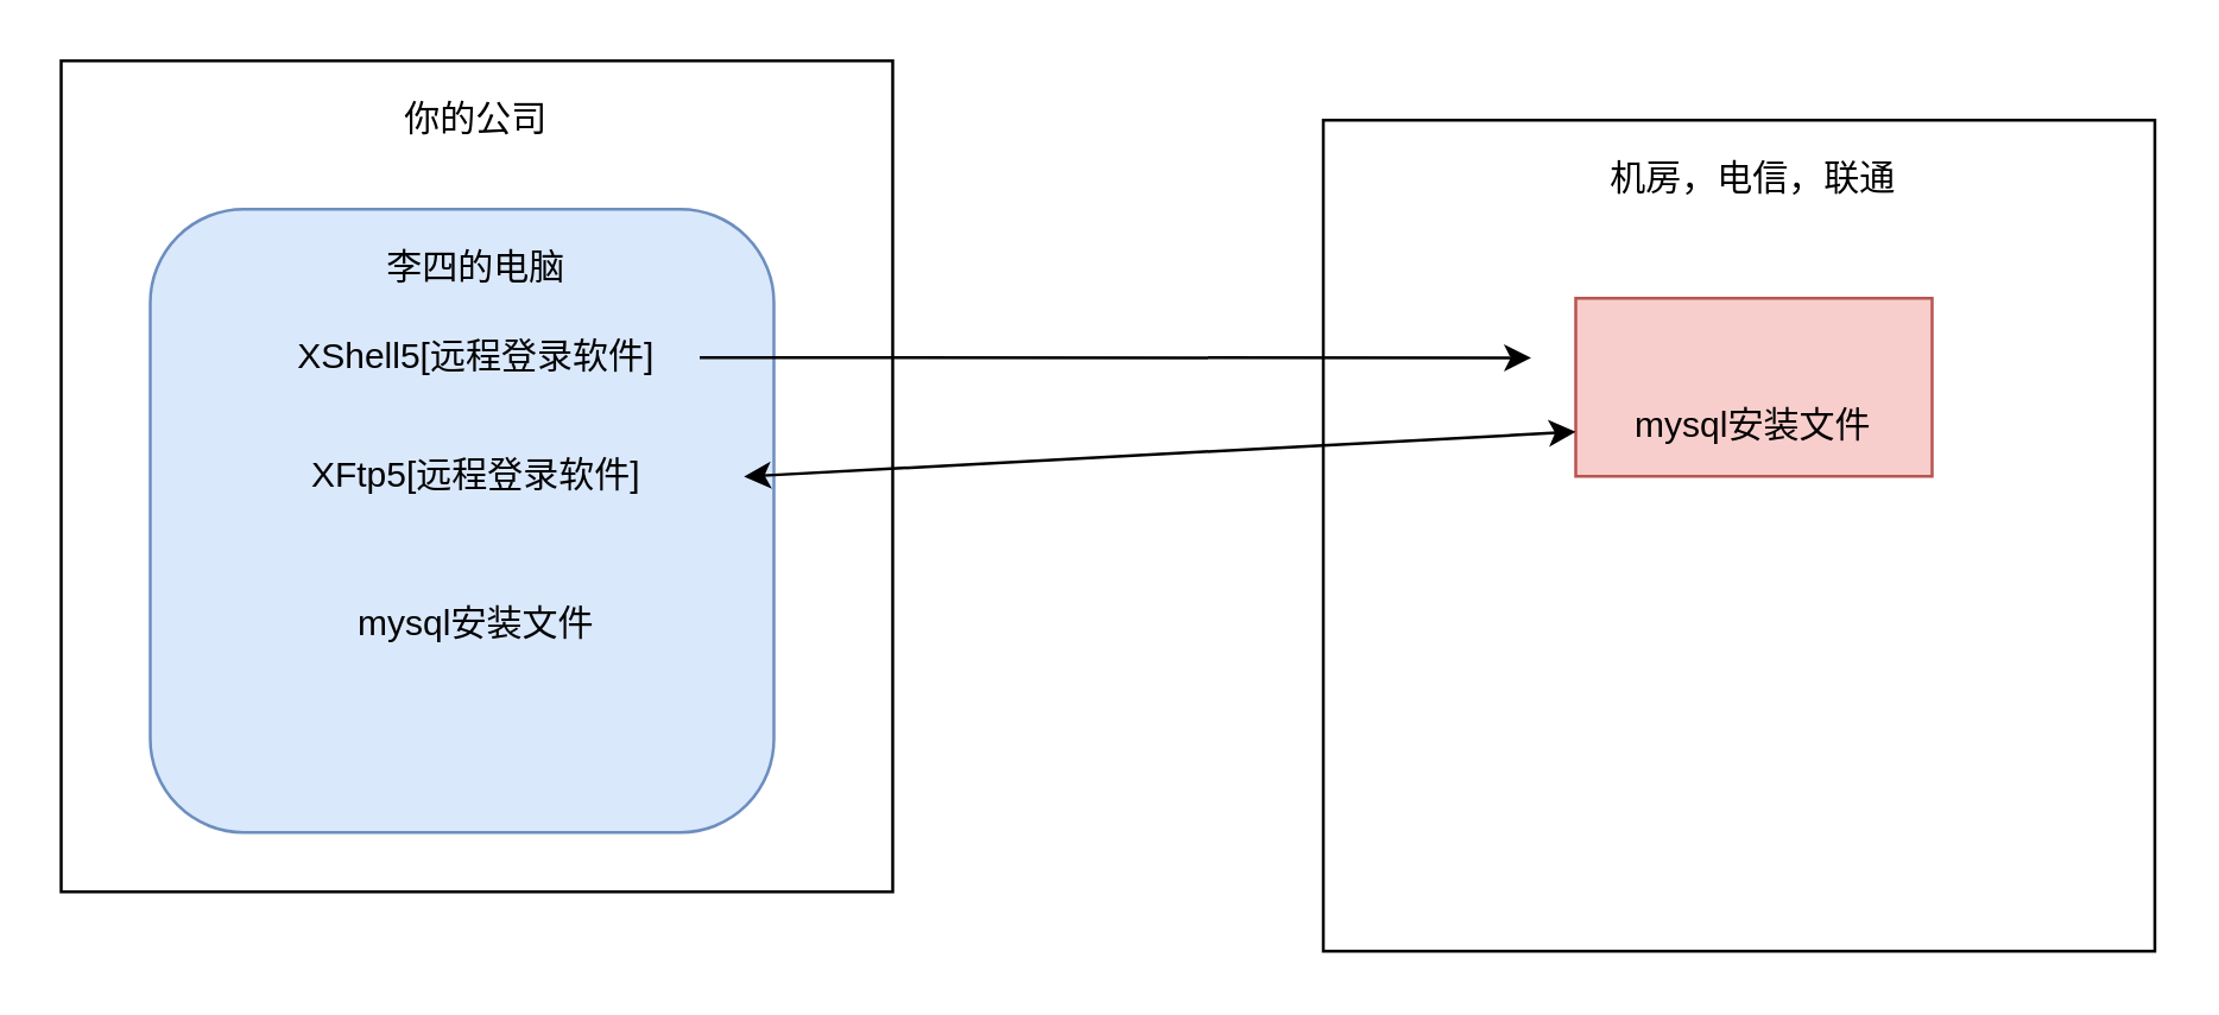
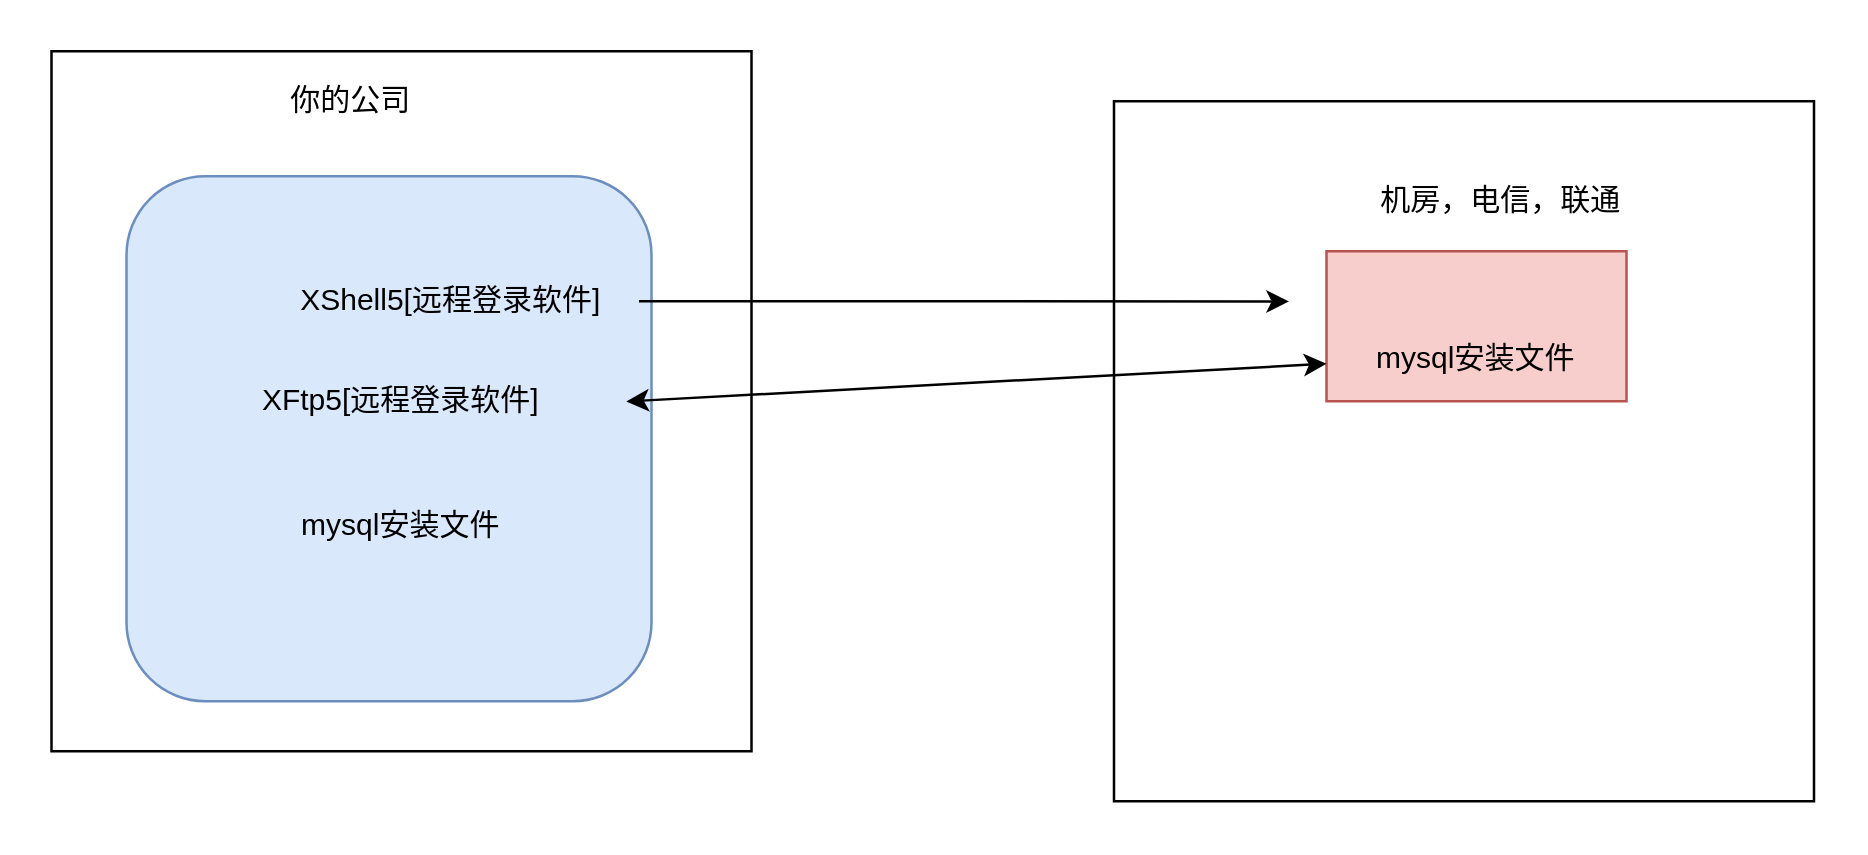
- <mxCell id="5" value="你的公司" style="text;html=1;strokeColor=none;fillColor=none;align=center;verticalAlign=middle;whiteSpace=wrap;rounded=0;" vertex="1" parent="1"><mxGeometry x="125" y="30" width="70" height="20" as="geometry" /></mxCell>
+ <mxCell id="5" value="你的公司" style="text;html=1;strokeColor=none;fillColor=none;align=center;verticalAlign=middle;whiteSpace=wrap;rounded=0;" vertex="1" parent="1"><mxGeometry x="105" y="30" width="70" height="20" as="geometry" /></mxCell>
- <mxCell id="10" value="机房，电信，联通" style="text;html=1;strokeColor=none;fillColor=none;align=center;verticalAlign=middle;whiteSpace=wrap;rounded=0;" vertex="1" parent="1"><mxGeometry x="530" y="50" width="120" height="20" as="geometry" /></mxCell>
+ <mxCell id="10" value="机房，电信，联通" style="text;html=1;strokeColor=none;fillColor=none;align=center;verticalAlign=middle;whiteSpace=wrap;rounded=0;" vertex="1" parent="1"><mxGeometry x="540" y="70" width="120" height="20" as="geometry" /></mxCell>
- <mxCell id="6" value="李四的电脑" style="text;html=1;strokeColor=none;fillColor=none;align=center;verticalAlign=middle;whiteSpace=wrap;rounded=0;" vertex="1" parent="1"><mxGeometry x="115" y="80" width="90" height="20" as="geometry" /></mxCell>
- <mxCell id="7" value="XShell5[远程登录软件]" style="text;html=1;strokeColor=none;fillColor=none;align=center;verticalAlign=middle;whiteSpace=wrap;rounded=0;" vertex="1" parent="1"><mxGeometry x="85" y="110" width="150" height="20" as="geometry" /></mxCell>
+ <mxCell id="7" value="XShell5[远程登录软件]" style="text;html=1;strokeColor=none;fillColor=none;align=center;verticalAlign=middle;whiteSpace=wrap;rounded=0;" vertex="1" parent="1"><mxGeometry x="105" y="110" width="150" height="20" as="geometry" /></mxCell>
